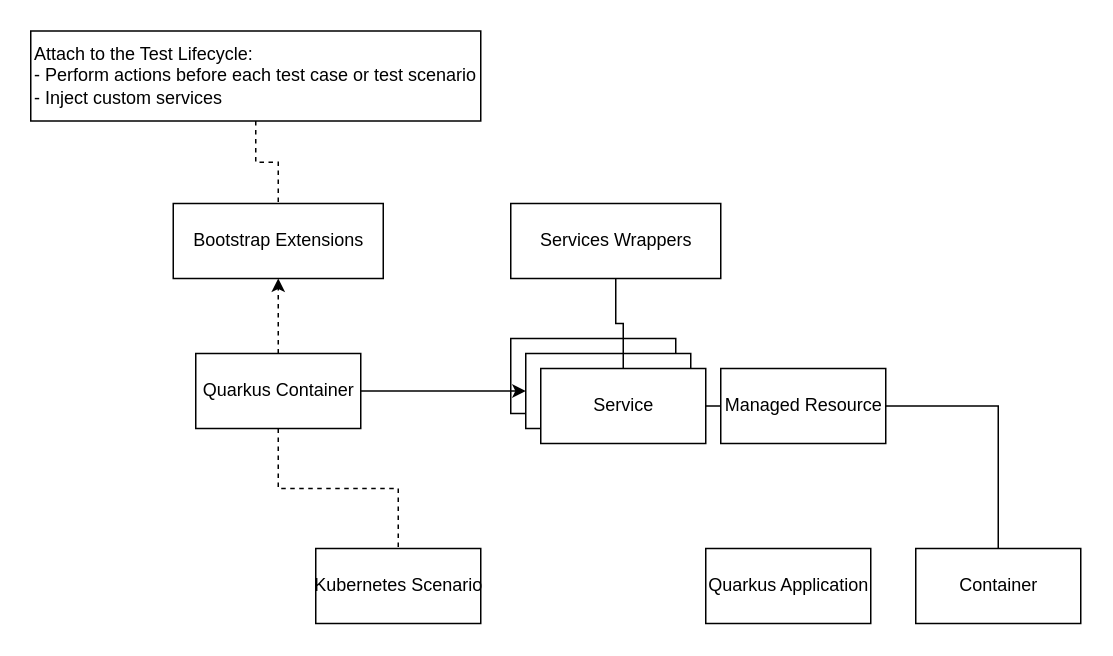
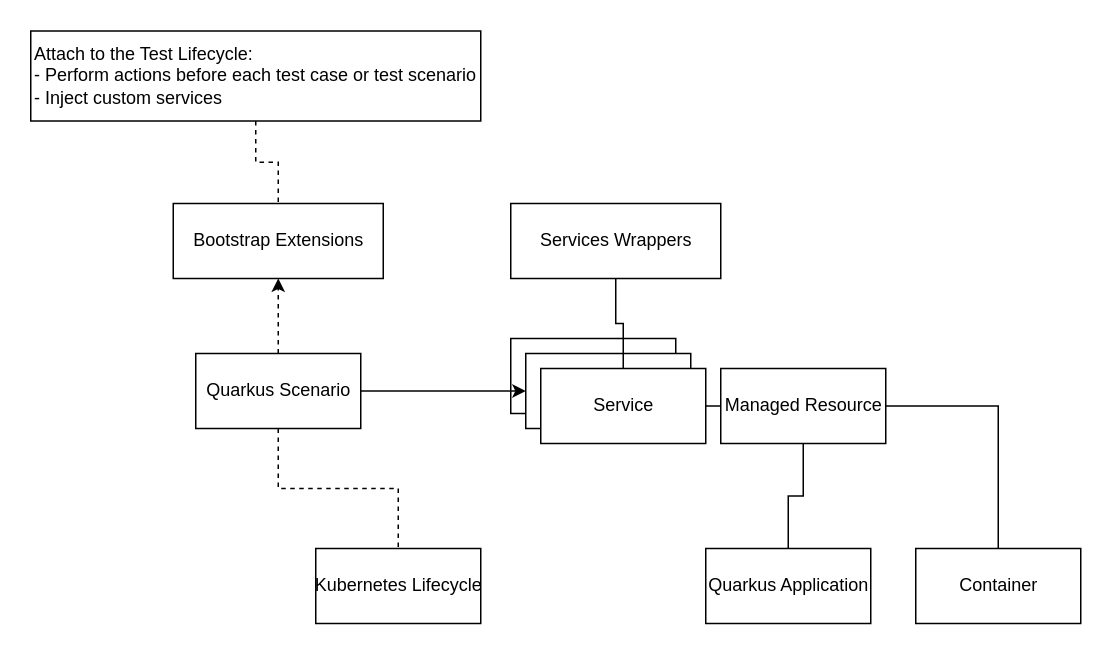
- <mxCell id="6" value="Quarkus Container" style="html=1;" parent="1" vertex="1"><mxGeometry x="130" y="235" width="110" height="50" as="geometry" /></mxCell>
+ <mxCell id="6" value="Quarkus Scenario" style="html=1;" parent="1" vertex="1"><mxGeometry x="130" y="235" width="110" height="50" as="geometry" /></mxCell>
+ <mxCell id="12" style="edgeStyle=orthogonalEdgeStyle;rounded=0;orthogonalLoop=1;jettySize=auto;html=1;entryX=0.5;entryY=0;entryDx=0;entryDy=0;endArrow=none;endFill=0;" parent="1" source="14" target="15" edge="1"><mxGeometry relative="1" as="geometry" /></mxCell>
- <mxCell id="11" value="Kubernetes Scenario" style="html=1;" parent="1" vertex="1"><mxGeometry x="210" y="365" width="110" height="50" as="geometry" /></mxCell>
+ <mxCell id="11" value="Kubernetes Lifecycle" style="html=1;" parent="1" vertex="1"><mxGeometry x="210" y="365" width="110" height="50" as="geometry" /></mxCell>
